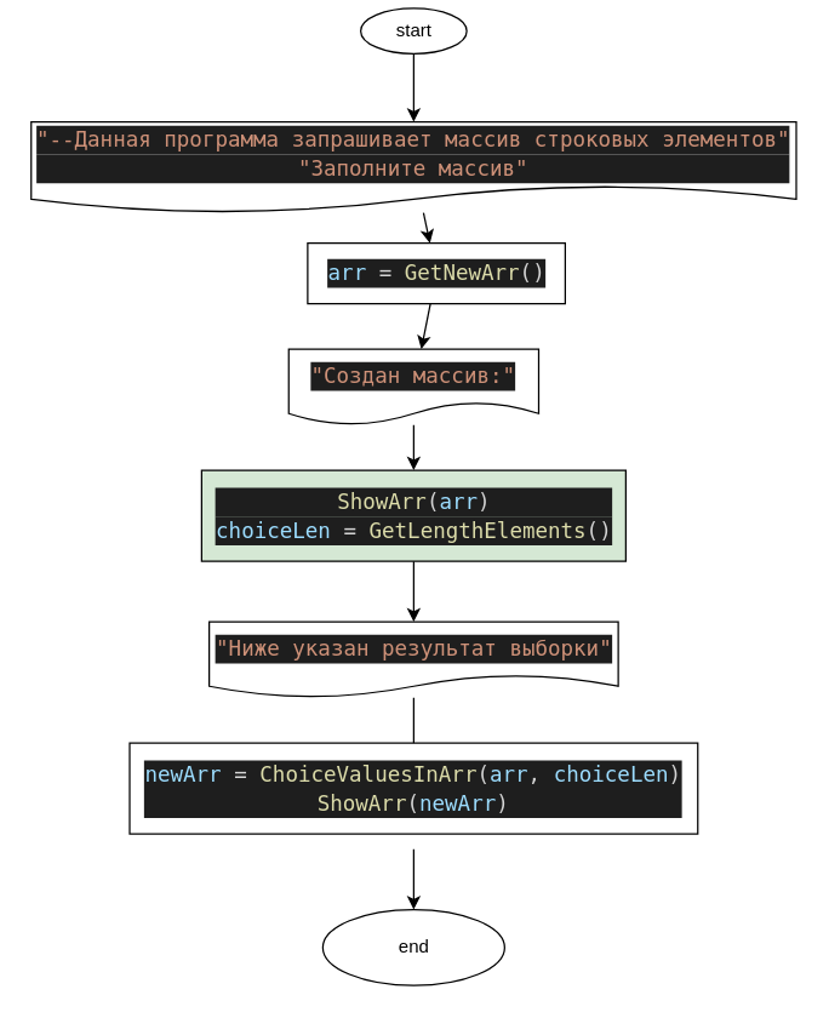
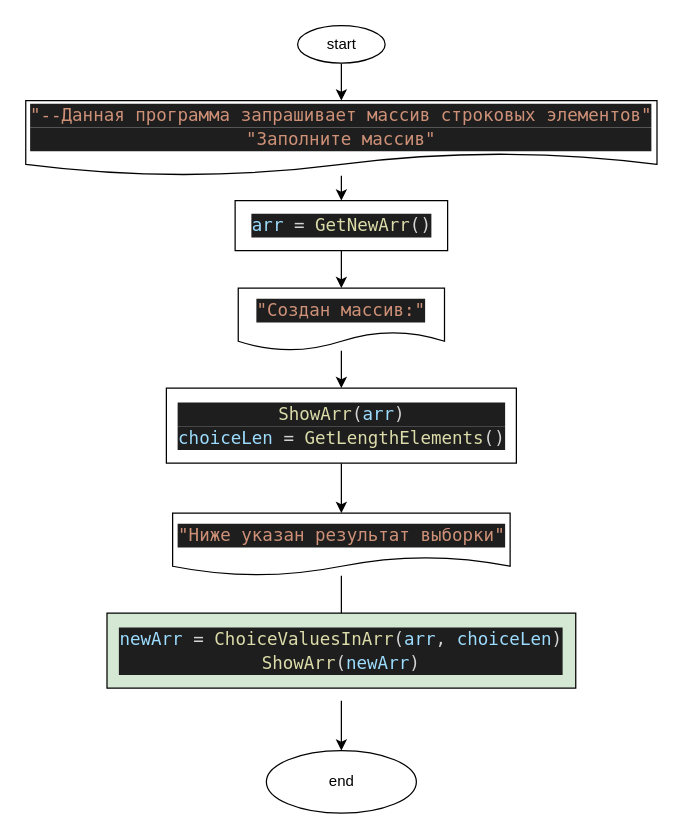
- <mxCell id="3" value="start" style="ellipse;whiteSpace=wrap;html=1;" vertex="1" parent="1"><mxGeometry x="237.5" y="5" width="70" height="30" as="geometry" /></mxCell>
+ <mxCell id="3" value="start" style="ellipse;whiteSpace=wrap;html=1;" vertex="1" parent="1"><mxGeometry x="237.5" y="20" width="70" height="30" as="geometry" /></mxCell>
- <mxCell id="7" value="&lt;div style=&quot;color: rgb(212 , 212 , 212) ; background-color: rgb(30 , 30 , 30) ; font-family: &amp;#34;droid sans mono&amp;#34; , &amp;#34;monospace&amp;#34; , monospace ; font-size: 14px ; line-height: 19px&quot;&gt;&lt;span style=&quot;color: #9cdcfe&quot;&gt;arr&lt;/span&gt; = &lt;span style=&quot;color: #dcdcaa&quot;&gt;GetNewArr&lt;/span&gt;()&lt;/div&gt;" style="rounded=0;whiteSpace=wrap;html=1;" vertex="1" parent="1"><mxGeometry x="202.5" y="160" width="170" height="40" as="geometry" /></mxCell>
+ <mxCell id="7" value="&lt;div style=&quot;color: rgb(212 , 212 , 212) ; background-color: rgb(30 , 30 , 30) ; font-family: &amp;#34;droid sans mono&amp;#34; , &amp;#34;monospace&amp;#34; , monospace ; font-size: 14px ; line-height: 19px&quot;&gt;&lt;span style=&quot;color: #9cdcfe&quot;&gt;arr&lt;/span&gt; = &lt;span style=&quot;color: #dcdcaa&quot;&gt;GetNewArr&lt;/span&gt;()&lt;/div&gt;" style="rounded=0;whiteSpace=wrap;html=1;" vertex="1" parent="1"><mxGeometry x="187.5" y="160" width="170" height="40" as="geometry" /></mxCell>
- <mxCell id="11" value="&lt;div style=&quot;color: rgb(212 , 212 , 212) ; background-color: rgb(30 , 30 , 30) ; font-family: &amp;#34;droid sans mono&amp;#34; , &amp;#34;monospace&amp;#34; , monospace ; font-size: 14px ; line-height: 19px&quot;&gt;&lt;span style=&quot;color: #dcdcaa&quot;&gt;ShowArr&lt;/span&gt;(&lt;span style=&quot;color: #9cdcfe&quot;&gt;arr&lt;/span&gt;)&lt;/div&gt;&lt;div style=&quot;color: rgb(212 , 212 , 212) ; background-color: rgb(30 , 30 , 30) ; font-family: &amp;#34;droid sans mono&amp;#34; , &amp;#34;monospace&amp;#34; , monospace ; font-size: 14px ; line-height: 19px&quot;&gt;&lt;span style=&quot;color: #9cdcfe&quot;&gt;choiceLen&lt;/span&gt; = &lt;span style=&quot;color: #dcdcaa&quot;&gt;GetLengthElements&lt;/span&gt;()&lt;/div&gt;" style="rounded=0;whiteSpace=wrap;html=1;fillColor=#d5e8d4;" vertex="1" parent="1"><mxGeometry x="132.5" y="310" width="280" height="60" as="geometry" /></mxCell>
+ <mxCell id="11" value="&lt;div style=&quot;color: rgb(212 , 212 , 212) ; background-color: rgb(30 , 30 , 30) ; font-family: &amp;#34;droid sans mono&amp;#34; , &amp;#34;monospace&amp;#34; , monospace ; font-size: 14px ; line-height: 19px&quot;&gt;&lt;span style=&quot;color: #dcdcaa&quot;&gt;ShowArr&lt;/span&gt;(&lt;span style=&quot;color: #9cdcfe&quot;&gt;arr&lt;/span&gt;)&lt;/div&gt;&lt;div style=&quot;color: rgb(212 , 212 , 212) ; background-color: rgb(30 , 30 , 30) ; font-family: &amp;#34;droid sans mono&amp;#34; , &amp;#34;monospace&amp;#34; , monospace ; font-size: 14px ; line-height: 19px&quot;&gt;&lt;span style=&quot;color: #9cdcfe&quot;&gt;choiceLen&lt;/span&gt; = &lt;span style=&quot;color: #dcdcaa&quot;&gt;GetLengthElements&lt;/span&gt;()&lt;/div&gt;" style="rounded=0;whiteSpace=wrap;html=1;" vertex="1" parent="1"><mxGeometry x="132.5" y="310" width="280" height="60" as="geometry" /></mxCell>
- <mxCell id="15" value="&lt;div style=&quot;color: rgb(212 , 212 , 212) ; background-color: rgb(30 , 30 , 30) ; font-family: &amp;#34;droid sans mono&amp;#34; , &amp;#34;monospace&amp;#34; , monospace ; font-weight: normal ; font-size: 14px ; line-height: 19px&quot;&gt;&lt;div&gt;&lt;span style=&quot;color: #9cdcfe&quot;&gt;newArr&lt;/span&gt;&lt;span style=&quot;color: #d4d4d4&quot;&gt; &lt;/span&gt;&lt;span style=&quot;color: #d4d4d4&quot;&gt;=&lt;/span&gt;&lt;span style=&quot;color: #d4d4d4&quot;&gt; &lt;/span&gt;&lt;span style=&quot;color: #dcdcaa&quot;&gt;ChoiceValuesInArr&lt;/span&gt;&lt;span style=&quot;color: #d4d4d4&quot;&gt;(&lt;/span&gt;&lt;span style=&quot;color: #9cdcfe&quot;&gt;arr&lt;/span&gt;&lt;span style=&quot;color: #d4d4d4&quot;&gt;, &lt;/span&gt;&lt;span style=&quot;color: #9cdcfe&quot;&gt;choiceLen&lt;/span&gt;&lt;span style=&quot;color: #d4d4d4&quot;&gt;)&lt;/span&gt;&lt;/div&gt;&lt;div&gt;&lt;div style=&quot;font-family: &amp;#34;droid sans mono&amp;#34; , &amp;#34;monospace&amp;#34; , monospace ; line-height: 19px&quot;&gt;&lt;span style=&quot;color: #dcdcaa&quot;&gt;ShowArr&lt;/span&gt;(&lt;span style=&quot;color: #9cdcfe&quot;&gt;newArr&lt;/span&gt;)&lt;/div&gt;&lt;/div&gt;&lt;/div&gt;" style="rounded=0;whiteSpace=wrap;html=1;" vertex="1" parent="1"><mxGeometry x="85" y="490" width="375" height="60" as="geometry" /></mxCell>
+ <mxCell id="15" value="&lt;div style=&quot;color: rgb(212 , 212 , 212) ; background-color: rgb(30 , 30 , 30) ; font-family: &amp;#34;droid sans mono&amp;#34; , &amp;#34;monospace&amp;#34; , monospace ; font-weight: normal ; font-size: 14px ; line-height: 19px&quot;&gt;&lt;div&gt;&lt;span style=&quot;color: #9cdcfe&quot;&gt;newArr&lt;/span&gt;&lt;span style=&quot;color: #d4d4d4&quot;&gt; &lt;/span&gt;&lt;span style=&quot;color: #d4d4d4&quot;&gt;=&lt;/span&gt;&lt;span style=&quot;color: #d4d4d4&quot;&gt; &lt;/span&gt;&lt;span style=&quot;color: #dcdcaa&quot;&gt;ChoiceValuesInArr&lt;/span&gt;&lt;span style=&quot;color: #d4d4d4&quot;&gt;(&lt;/span&gt;&lt;span style=&quot;color: #9cdcfe&quot;&gt;arr&lt;/span&gt;&lt;span style=&quot;color: #d4d4d4&quot;&gt;, &lt;/span&gt;&lt;span style=&quot;color: #9cdcfe&quot;&gt;choiceLen&lt;/span&gt;&lt;span style=&quot;color: #d4d4d4&quot;&gt;)&lt;/span&gt;&lt;/div&gt;&lt;div&gt;&lt;div style=&quot;font-family: &amp;#34;droid sans mono&amp;#34; , &amp;#34;monospace&amp;#34; , monospace ; line-height: 19px&quot;&gt;&lt;span style=&quot;color: #dcdcaa&quot;&gt;ShowArr&lt;/span&gt;(&lt;span style=&quot;color: #9cdcfe&quot;&gt;newArr&lt;/span&gt;)&lt;/div&gt;&lt;/div&gt;&lt;/div&gt;" style="rounded=0;whiteSpace=wrap;html=1;fillColor=#d5e8d4;" vertex="1" parent="1"><mxGeometry x="85" y="490" width="375" height="60" as="geometry" /></mxCell>
